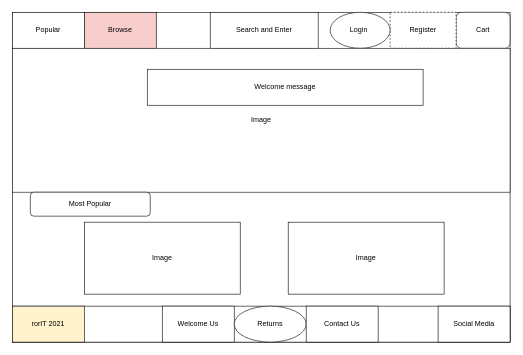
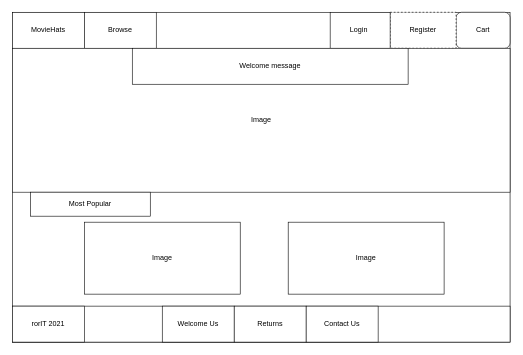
- <mxCell id="3" value="Popular" style="rounded=0;whiteSpace=wrap;html=1;" vertex="1" parent="1"><mxGeometry x="20" y="20" width="120" height="60" as="geometry" /></mxCell>
+ <mxCell id="3" value="MovieHats" style="rounded=0;whiteSpace=wrap;html=1;" vertex="1" parent="1"><mxGeometry x="20" y="20" width="120" height="60" as="geometry" /></mxCell>
- <mxCell id="4" value="Browse" style="rounded=0;whiteSpace=wrap;html=1;fillColor=#f8cecc;" vertex="1" parent="1"><mxGeometry x="140" y="20" width="120" height="60" as="geometry" /></mxCell>
+ <mxCell id="4" value="Browse" style="rounded=0;whiteSpace=wrap;html=1;" vertex="1" parent="1"><mxGeometry x="140" y="20" width="120" height="60" as="geometry" /></mxCell>
- <mxCell id="8" value="Search and Enter" style="rounded=0;whiteSpace=wrap;html=1;" vertex="1" parent="1"><mxGeometry x="350" y="20" width="180" height="60" as="geometry" /></mxCell>
- <mxCell id="7" value="&amp;nbsp;&amp;nbsp; Login&lt;span style=&quot;white-space: pre&quot;&gt;&#09;&lt;/span&gt;" style="ellipse;whiteSpace=wrap;html=1;" vertex="1" parent="1"><mxGeometry x="550" y="20" width="100" height="60" as="geometry" /></mxCell>
+ <mxCell id="7" value="&amp;nbsp;&amp;nbsp; Login&lt;span style=&quot;white-space: pre&quot;&gt;&#09;&lt;/span&gt;" style="rounded=0;whiteSpace=wrap;html=1;" vertex="1" parent="1"><mxGeometry x="550" y="20" width="100" height="60" as="geometry" /></mxCell>
- <mxCell id="16" value="Welcome message" style="rounded=0;whiteSpace=wrap;html=1;" vertex="1" parent="1"><mxGeometry x="245" y="115" width="460" height="60" as="geometry" /></mxCell>
+ <mxCell id="16" value="Welcome message" style="rounded=0;whiteSpace=wrap;html=1;" vertex="1" parent="1"><mxGeometry x="220" y="80" width="460" height="60" as="geometry" /></mxCell>
- <mxCell id="19" value="Most Popular" style="whiteSpace=wrap;html=1;rounded=1;" vertex="1" parent="1"><mxGeometry x="50" y="320" width="200" height="40" as="geometry" /></mxCell>
+ <mxCell id="19" value="Most Popular" style="rounded=0;whiteSpace=wrap;html=1;" vertex="1" parent="1"><mxGeometry x="50" y="320" width="200" height="40" as="geometry" /></mxCell>
- <mxCell id="14" value="rorIT 2021" style="rounded=0;whiteSpace=wrap;html=1;fillColor=#fff2cc;" vertex="1" parent="1"><mxGeometry x="20" y="510" width="120" height="60" as="geometry" /></mxCell>
+ <mxCell id="14" value="rorIT 2021" style="rounded=0;whiteSpace=wrap;html=1;" vertex="1" parent="1"><mxGeometry x="20" y="510" width="120" height="60" as="geometry" /></mxCell>
- <mxCell id="11" value="Returns" style="ellipse;whiteSpace=wrap;html=1;" vertex="1" parent="1"><mxGeometry x="390" y="510" width="120" height="60" as="geometry" /></mxCell>
+ <mxCell id="11" value="Returns" style="rounded=0;whiteSpace=wrap;html=1;" vertex="1" parent="1"><mxGeometry x="390" y="510" width="120" height="60" as="geometry" /></mxCell>
- <mxCell id="13" value="Social Media" style="rounded=0;whiteSpace=wrap;html=1;" vertex="1" parent="1"><mxGeometry x="730" y="510" width="120" height="60" as="geometry" /></mxCell>
